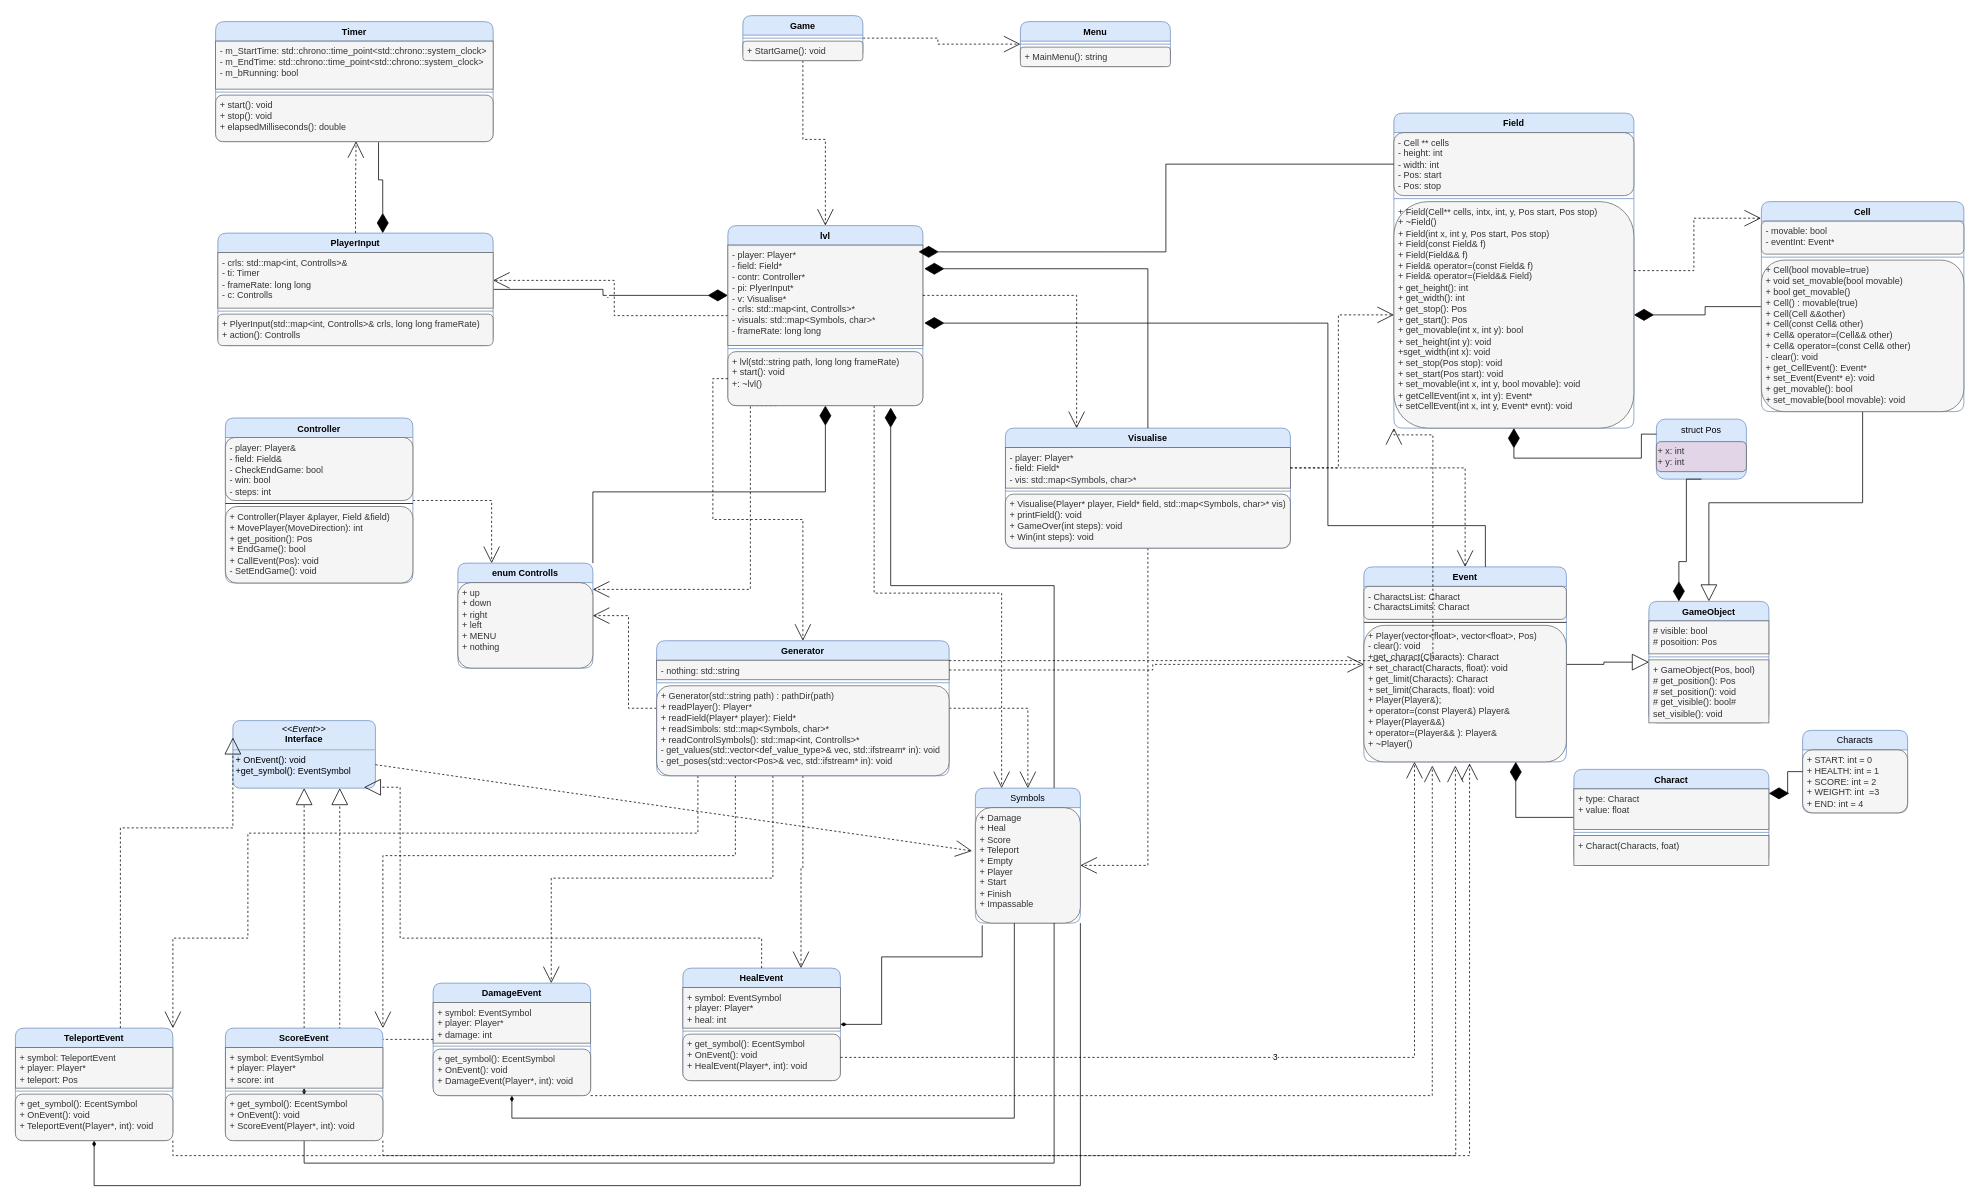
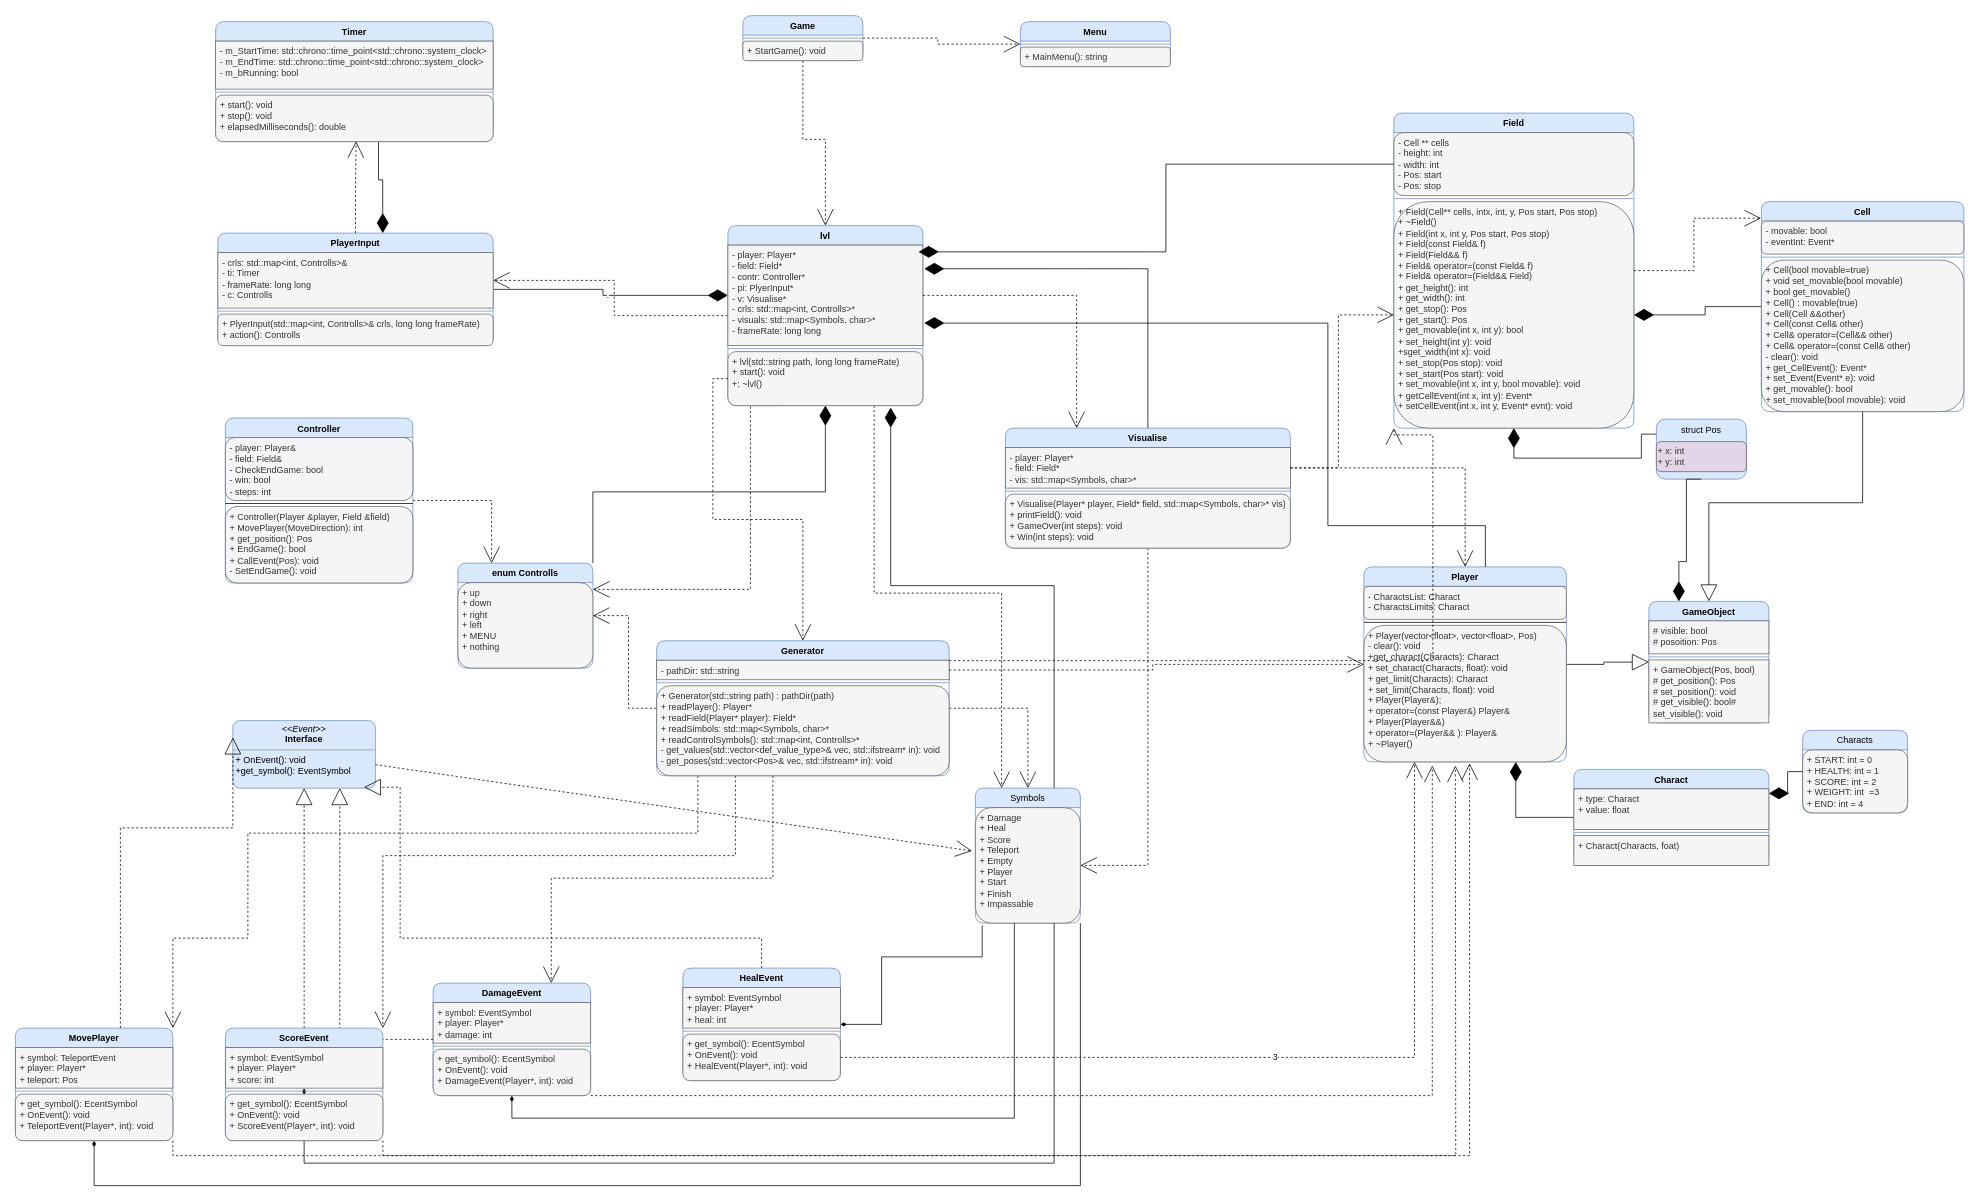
- <mxCell id="28" value="Event" style="swimlane;fontStyle=1;align=center;verticalAlign=top;childLayout=stackLayout;horizontal=1;startSize=26;horizontalStack=0;resizeParent=1;resizeParentMax=0;resizeLast=0;collapsible=1;marginBottom=0;whiteSpace=wrap;html=1;labelBackgroundColor=none;rounded=1;fillColor=#dae8fc;strokeColor=#6c8ebf;" parent="1" vertex="1"><mxGeometry x="1818" y="755" width="270" height="260" as="geometry" /></mxCell>
+ <mxCell id="28" value="Player" style="swimlane;fontStyle=1;align=center;verticalAlign=top;childLayout=stackLayout;horizontal=1;startSize=26;horizontalStack=0;resizeParent=1;resizeParentMax=0;resizeLast=0;collapsible=1;marginBottom=0;whiteSpace=wrap;html=1;labelBackgroundColor=none;rounded=1;fillColor=#dae8fc;strokeColor=#6c8ebf;" parent="1" vertex="1"><mxGeometry x="1818" y="755" width="270" height="260" as="geometry" /></mxCell>
- <mxCell id="101" value="- nothing: std::string" style="text;strokeColor=#666666;fillColor=#f5f5f5;align=left;verticalAlign=top;spacingLeft=4;spacingRight=4;overflow=hidden;rotatable=0;points=[[0,0.5],[1,0.5]];portConstraint=eastwest;whiteSpace=wrap;html=1;fontColor=#333333;" parent="100" vertex="1"><mxGeometry y="26" width="390" height="26" as="geometry" /></mxCell>
+ <mxCell id="101" value="- pathDir: std::string" style="text;strokeColor=#666666;fillColor=#f5f5f5;align=left;verticalAlign=top;spacingLeft=4;spacingRight=4;overflow=hidden;rotatable=0;points=[[0,0.5],[1,0.5]];portConstraint=eastwest;whiteSpace=wrap;html=1;fontColor=#333333;" parent="100" vertex="1"><mxGeometry y="26" width="390" height="26" as="geometry" /></mxCell>
- <mxCell id="95" style="edgeStyle=orthogonalEdgeStyle;rounded=0;orthogonalLoop=1;jettySize=auto;html=1;entryX=0.75;entryY=0;entryDx=0;entryDy=0;endArrow=open;endFill=0;dashed=1;endSize=20;" edge="1" parent="1" source="100" target="14"><mxGeometry relative="1" as="geometry" /></mxCell>
- <mxCell id="20" value="TeleportEvent" style="swimlane;fontStyle=1;align=center;verticalAlign=top;childLayout=stackLayout;horizontal=1;startSize=26;horizontalStack=0;resizeParent=1;resizeParentMax=0;resizeLast=0;collapsible=1;marginBottom=0;whiteSpace=wrap;html=1;fillColor=#dae8fc;strokeColor=#6c8ebf;rounded=1;" parent="1" vertex="1"><mxGeometry x="20" y="1370" width="210" height="150" as="geometry" /></mxCell>
+ <mxCell id="20" value="MovePlayer" style="swimlane;fontStyle=1;align=center;verticalAlign=top;childLayout=stackLayout;horizontal=1;startSize=26;horizontalStack=0;resizeParent=1;resizeParentMax=0;resizeLast=0;collapsible=1;marginBottom=0;whiteSpace=wrap;html=1;fillColor=#dae8fc;strokeColor=#6c8ebf;rounded=1;" parent="1" vertex="1"><mxGeometry x="20" y="1370" width="210" height="150" as="geometry" /></mxCell>
